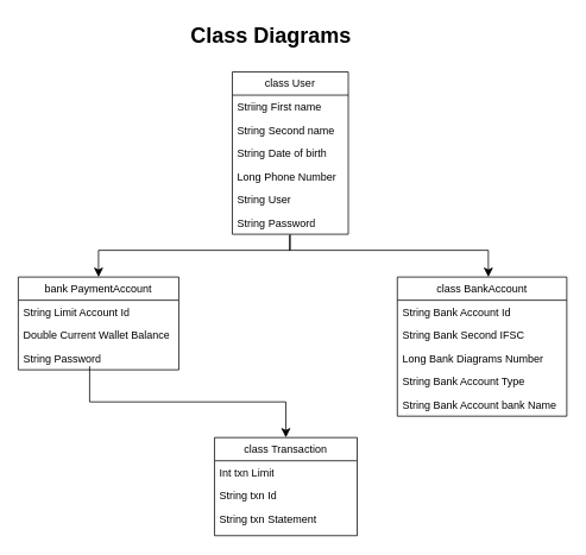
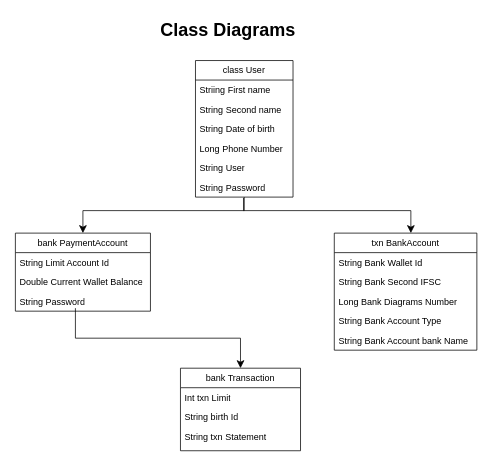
- <mxCell id="16" value="class BankAccount" style="swimlane;fontStyle=0;childLayout=stackLayout;horizontal=1;startSize=26;fillColor=none;horizontalStack=0;resizeParent=1;resizeParentMax=0;resizeLast=0;collapsible=1;marginBottom=0;whiteSpace=wrap;html=1;" vertex="1" parent="1"><mxGeometry x="445" y="310" width="190" height="156" as="geometry"><mxRectangle x="120" y="230" width="100" height="30" as="alternateBounds" /></mxGeometry></mxCell>
+ <mxCell id="16" value="txn BankAccount" style="swimlane;fontStyle=0;childLayout=stackLayout;horizontal=1;startSize=26;fillColor=none;horizontalStack=0;resizeParent=1;resizeParentMax=0;resizeLast=0;collapsible=1;marginBottom=0;whiteSpace=wrap;html=1;" vertex="1" parent="1"><mxGeometry x="445" y="310" width="190" height="156" as="geometry"><mxRectangle x="120" y="230" width="100" height="30" as="alternateBounds" /></mxGeometry></mxCell>
- <mxCell id="17" value="String Bank Account Id" style="text;strokeColor=none;fillColor=none;align=left;verticalAlign=top;spacingLeft=4;spacingRight=4;overflow=hidden;rotatable=0;points=[[0,0.5],[1,0.5]];portConstraint=eastwest;whiteSpace=wrap;html=1;" vertex="1" parent="16"><mxGeometry y="26" width="190" height="26" as="geometry" /></mxCell>
+ <mxCell id="17" value="String Bank Wallet Id" style="text;strokeColor=none;fillColor=none;align=left;verticalAlign=top;spacingLeft=4;spacingRight=4;overflow=hidden;rotatable=0;points=[[0,0.5],[1,0.5]];portConstraint=eastwest;whiteSpace=wrap;html=1;" vertex="1" parent="16"><mxGeometry y="26" width="190" height="26" as="geometry" /></mxCell>
- <mxCell id="23" value="class Transaction" style="swimlane;fontStyle=0;childLayout=stackLayout;horizontal=1;startSize=26;fillColor=none;horizontalStack=0;resizeParent=1;resizeParentMax=0;resizeLast=0;collapsible=1;marginBottom=0;whiteSpace=wrap;html=1;" vertex="1" parent="1"><mxGeometry x="240" y="490" width="160" height="110" as="geometry"><mxRectangle x="120" y="230" width="100" height="30" as="alternateBounds" /></mxGeometry></mxCell>
+ <mxCell id="23" value="bank Transaction" style="swimlane;fontStyle=0;childLayout=stackLayout;horizontal=1;startSize=26;fillColor=none;horizontalStack=0;resizeParent=1;resizeParentMax=0;resizeLast=0;collapsible=1;marginBottom=0;whiteSpace=wrap;html=1;" vertex="1" parent="1"><mxGeometry x="240" y="490" width="160" height="110" as="geometry"><mxRectangle x="120" y="230" width="100" height="30" as="alternateBounds" /></mxGeometry></mxCell>
- <mxCell id="25" value="String txn Id" style="text;strokeColor=none;fillColor=none;align=left;verticalAlign=top;spacingLeft=4;spacingRight=4;overflow=hidden;rotatable=0;points=[[0,0.5],[1,0.5]];portConstraint=eastwest;whiteSpace=wrap;html=1;" vertex="1" parent="23"><mxGeometry y="52" width="160" height="26" as="geometry" /></mxCell>
+ <mxCell id="25" value="String birth Id" style="text;strokeColor=none;fillColor=none;align=left;verticalAlign=top;spacingLeft=4;spacingRight=4;overflow=hidden;rotatable=0;points=[[0,0.5],[1,0.5]];portConstraint=eastwest;whiteSpace=wrap;html=1;" vertex="1" parent="23"><mxGeometry y="52" width="160" height="26" as="geometry" /></mxCell>
